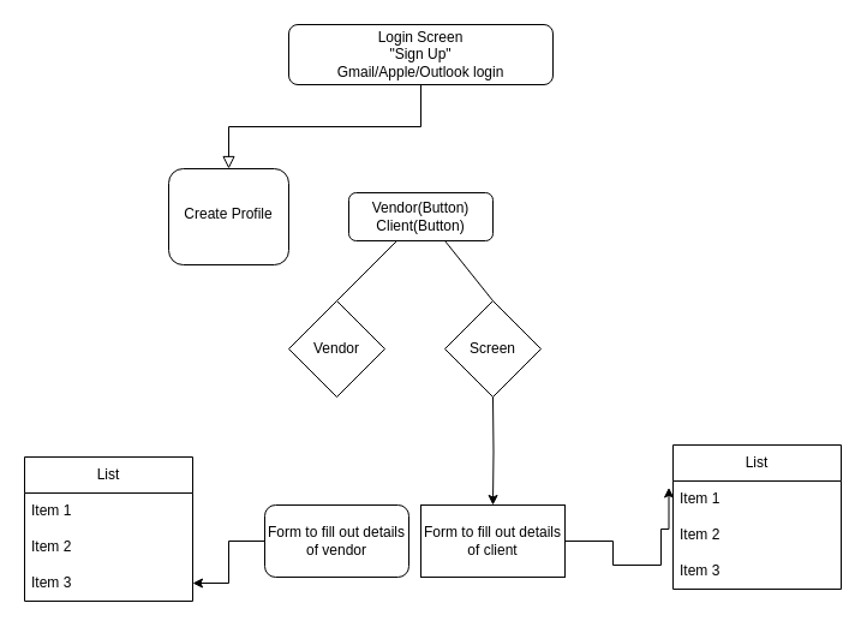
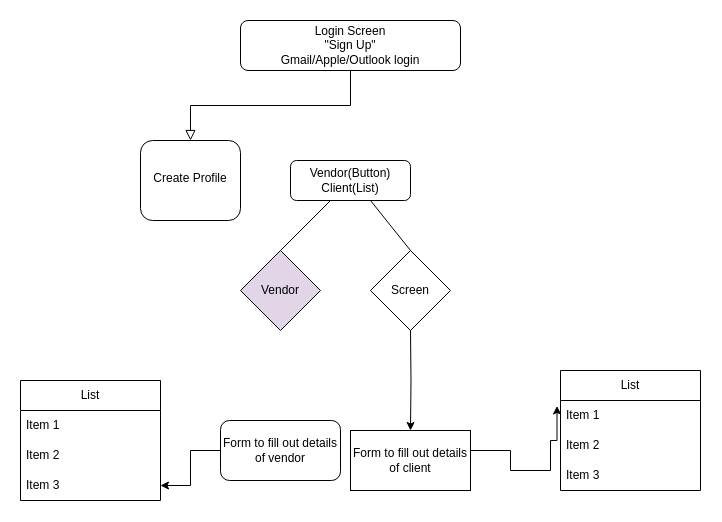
- <mxCell id="5" value="Vendor(Button)&lt;br&gt;Client(Button)" style="rounded=1;whiteSpace=wrap;html=1;fontSize=12;glass=0;strokeWidth=1;shadow=0;" parent="1" vertex="1"><mxGeometry x="290" y="160" width="120" height="40" as="geometry" /></mxCell>
+ <mxCell id="5" value="Vendor(Button)&lt;br&gt;Client(List)" style="rounded=1;whiteSpace=wrap;html=1;fontSize=12;glass=0;strokeWidth=1;shadow=0;" parent="1" vertex="1"><mxGeometry x="290" y="160" width="120" height="40" as="geometry" /></mxCell>
- <mxCell id="8" value="Vendor" style="rhombus;whiteSpace=wrap;html=1;" vertex="1" parent="1"><mxGeometry x="240" y="250" width="80" height="80" as="geometry" /></mxCell>
+ <mxCell id="8" value="Vendor" style="rhombus;whiteSpace=wrap;html=1;fillColor=#e1d5e7;" vertex="1" parent="1"><mxGeometry x="240" y="250" width="80" height="80" as="geometry" /></mxCell>
- <mxCell id="17" value="Form to fill out details of client" style="whiteSpace=wrap;html=1;" vertex="1" parent="1"><mxGeometry x="350" y="420" width="120" height="60" as="geometry" /></mxCell>
+ <mxCell id="17" value="Form to fill out details of client" style="whiteSpace=wrap;html=1;" vertex="1" parent="1"><mxGeometry x="350" y="430" width="120" height="60" as="geometry" /></mxCell>
